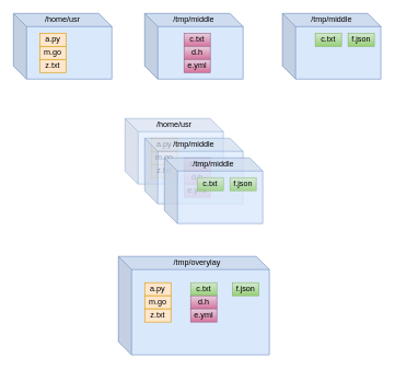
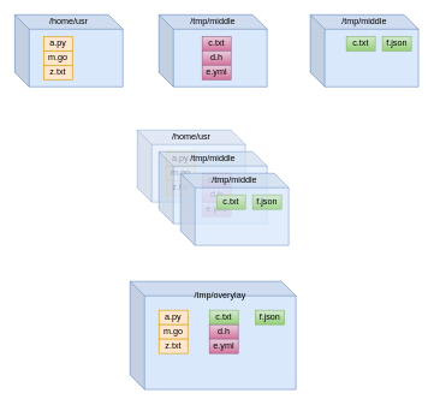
- <mxCell id="34" value="/tmp/overylay" style="text;html=1;strokeColor=none;fillColor=none;align=center;verticalAlign=middle;whiteSpace=wrap;rounded=0;shadow=0;" vertex="1" parent="1"><mxGeometry x="265" y="390" width="70" height="20" as="geometry" /></mxCell>
+ <mxCell id="34" value="/tmp/overylay" style="text;html=1;strokeColor=none;fillColor=none;align=center;verticalAlign=middle;whiteSpace=wrap;rounded=0;shadow=0;" vertex="1" parent="1"><mxGeometry x="270" y="400" width="70" height="20" as="geometry" /></mxCell>
